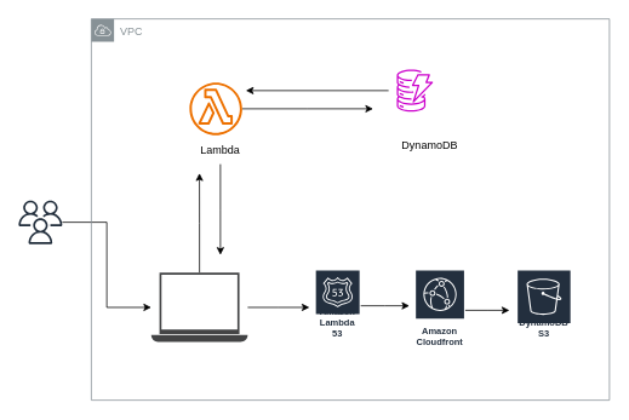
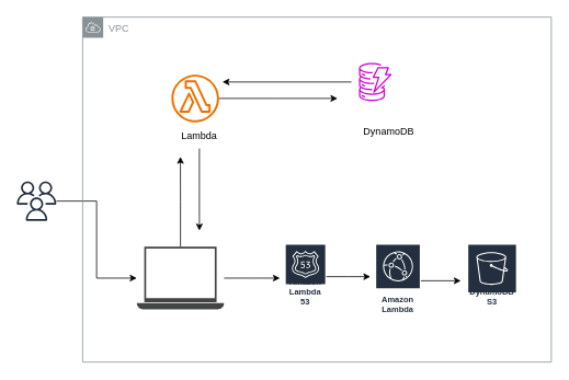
- <mxCell id="13" value="Amazon Cloudfront" style="sketch=0;outlineConnect=0;fontColor=#232F3E;gradientColor=none;strokeColor=#ffffff;fillColor=#232F3E;dashed=0;verticalLabelPosition=middle;verticalAlign=bottom;align=center;html=1;whiteSpace=wrap;fontSize=10;fontStyle=1;spacing=3;shape=mxgraph.aws4.productIcon;prIcon=mxgraph.aws4.cloudfront;" vertex="1" parent="1"><mxGeometry x="456.06" y="296" width="55" height="90" as="geometry" /></mxCell>
+ <mxCell id="13" value="Amazon Lambda" style="sketch=0;outlineConnect=0;fontColor=#232F3E;gradientColor=none;strokeColor=#ffffff;fillColor=#232F3E;dashed=0;verticalLabelPosition=middle;verticalAlign=bottom;align=center;html=1;whiteSpace=wrap;fontSize=10;fontStyle=1;spacing=3;shape=mxgraph.aws4.productIcon;prIcon=mxgraph.aws4.cloudfront;" vertex="1" parent="1"><mxGeometry x="456.06" y="296" width="55" height="90" as="geometry" /></mxCell>
